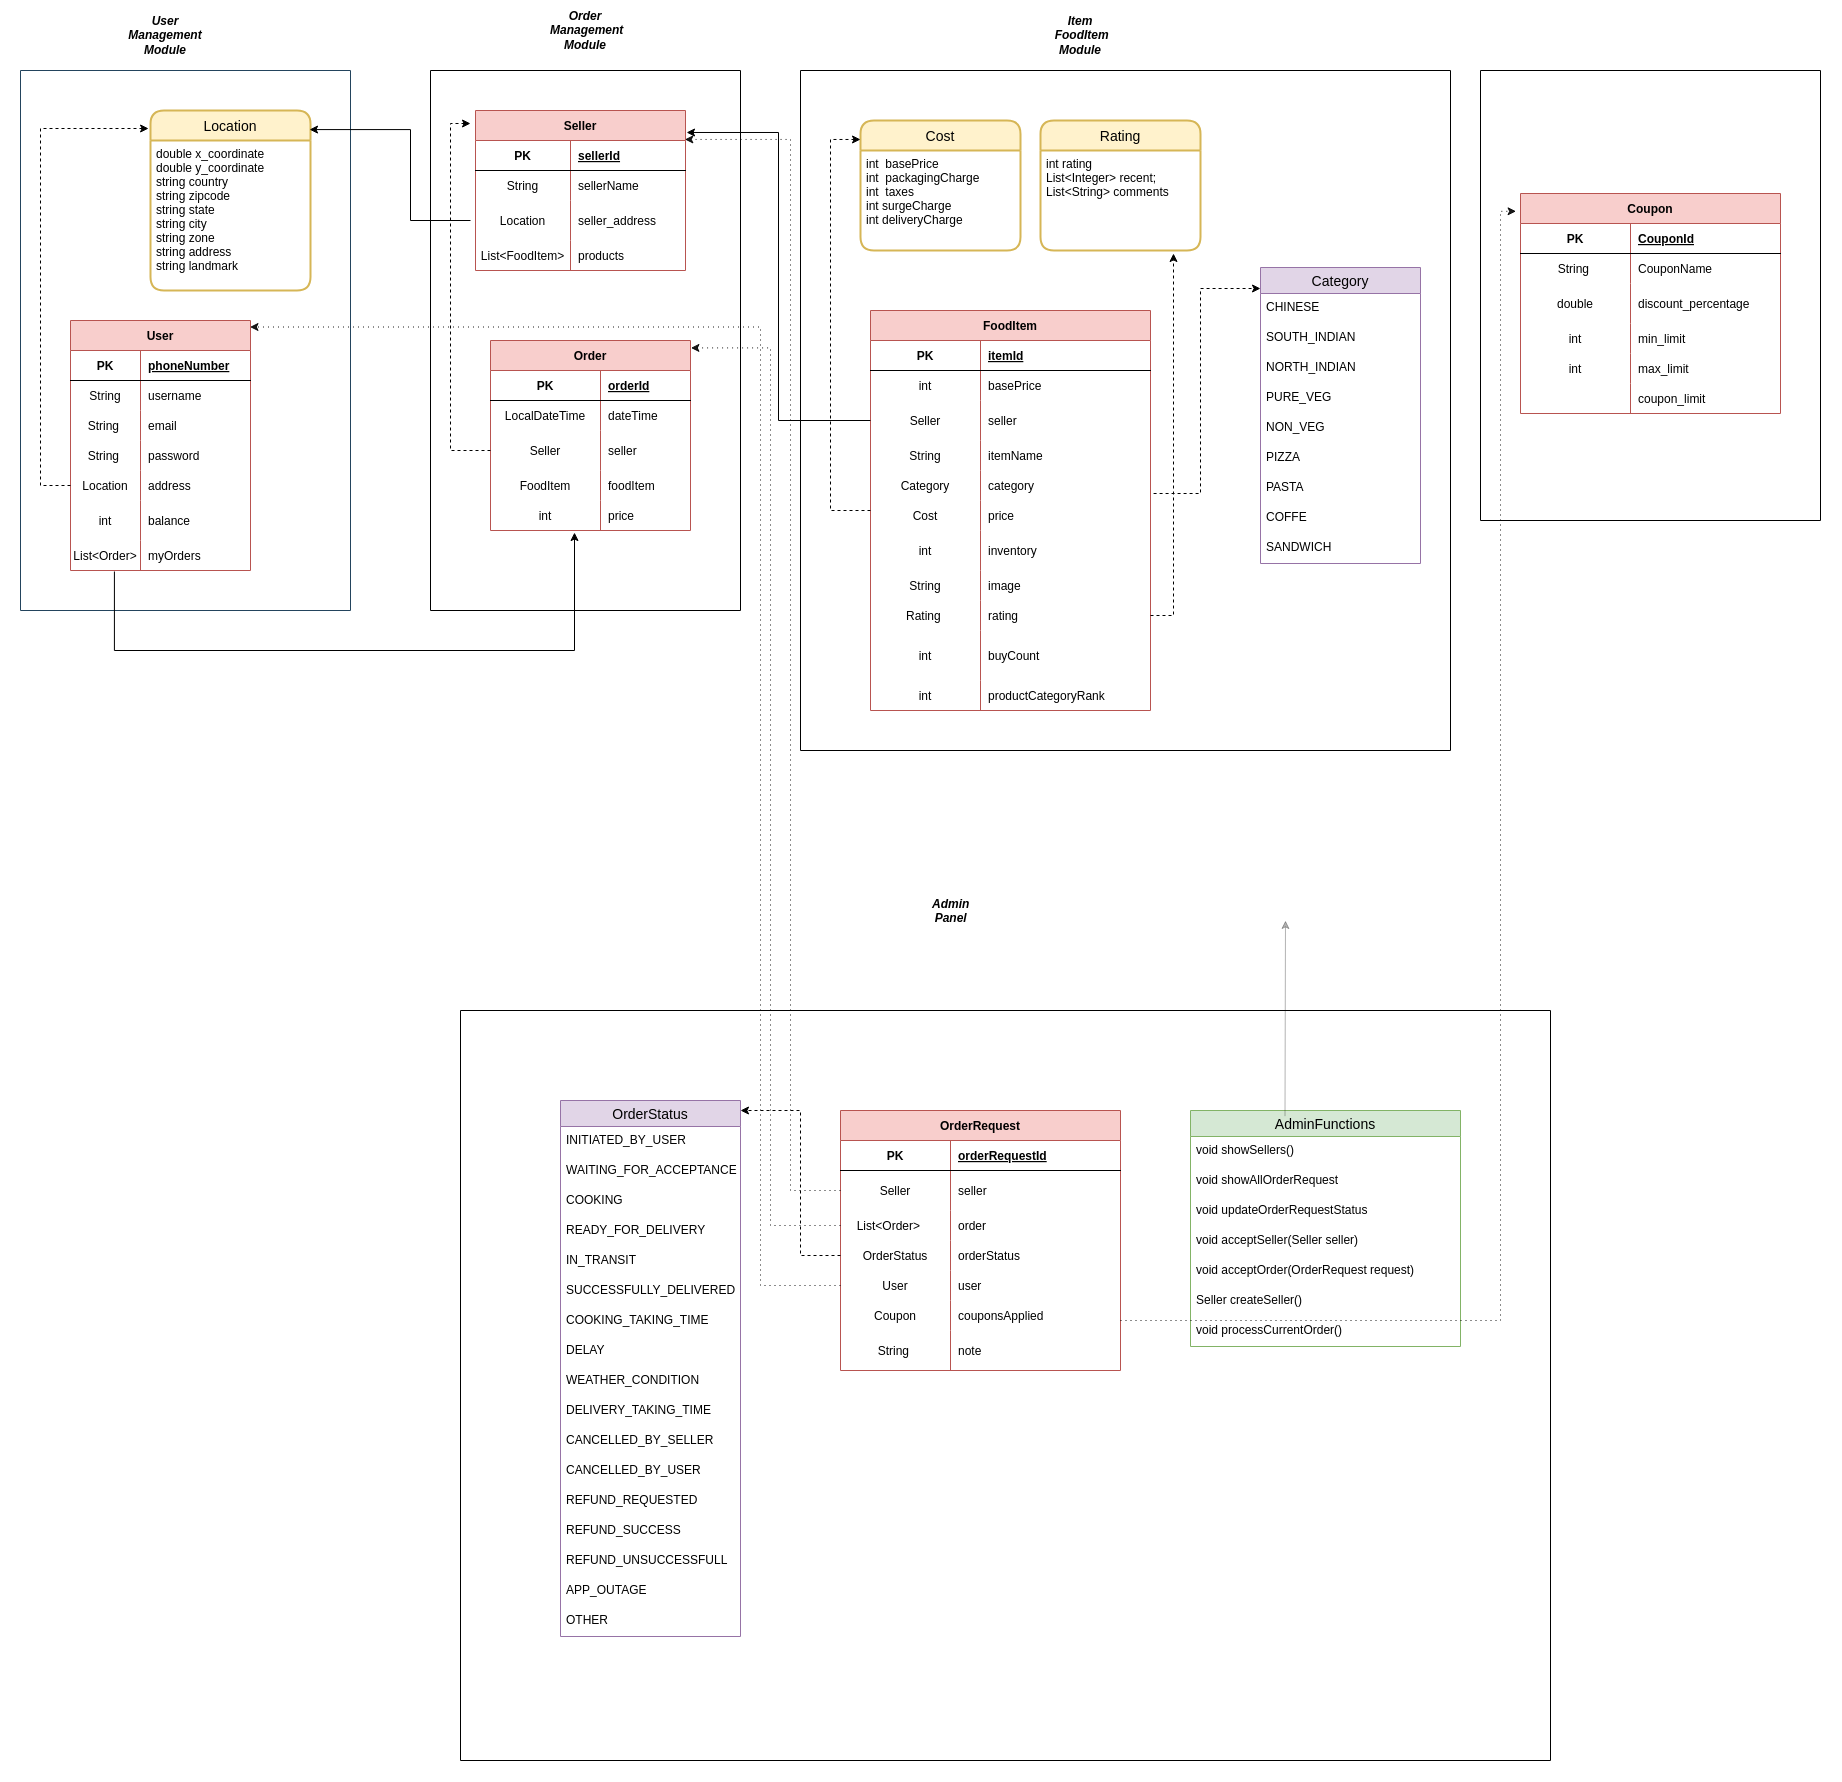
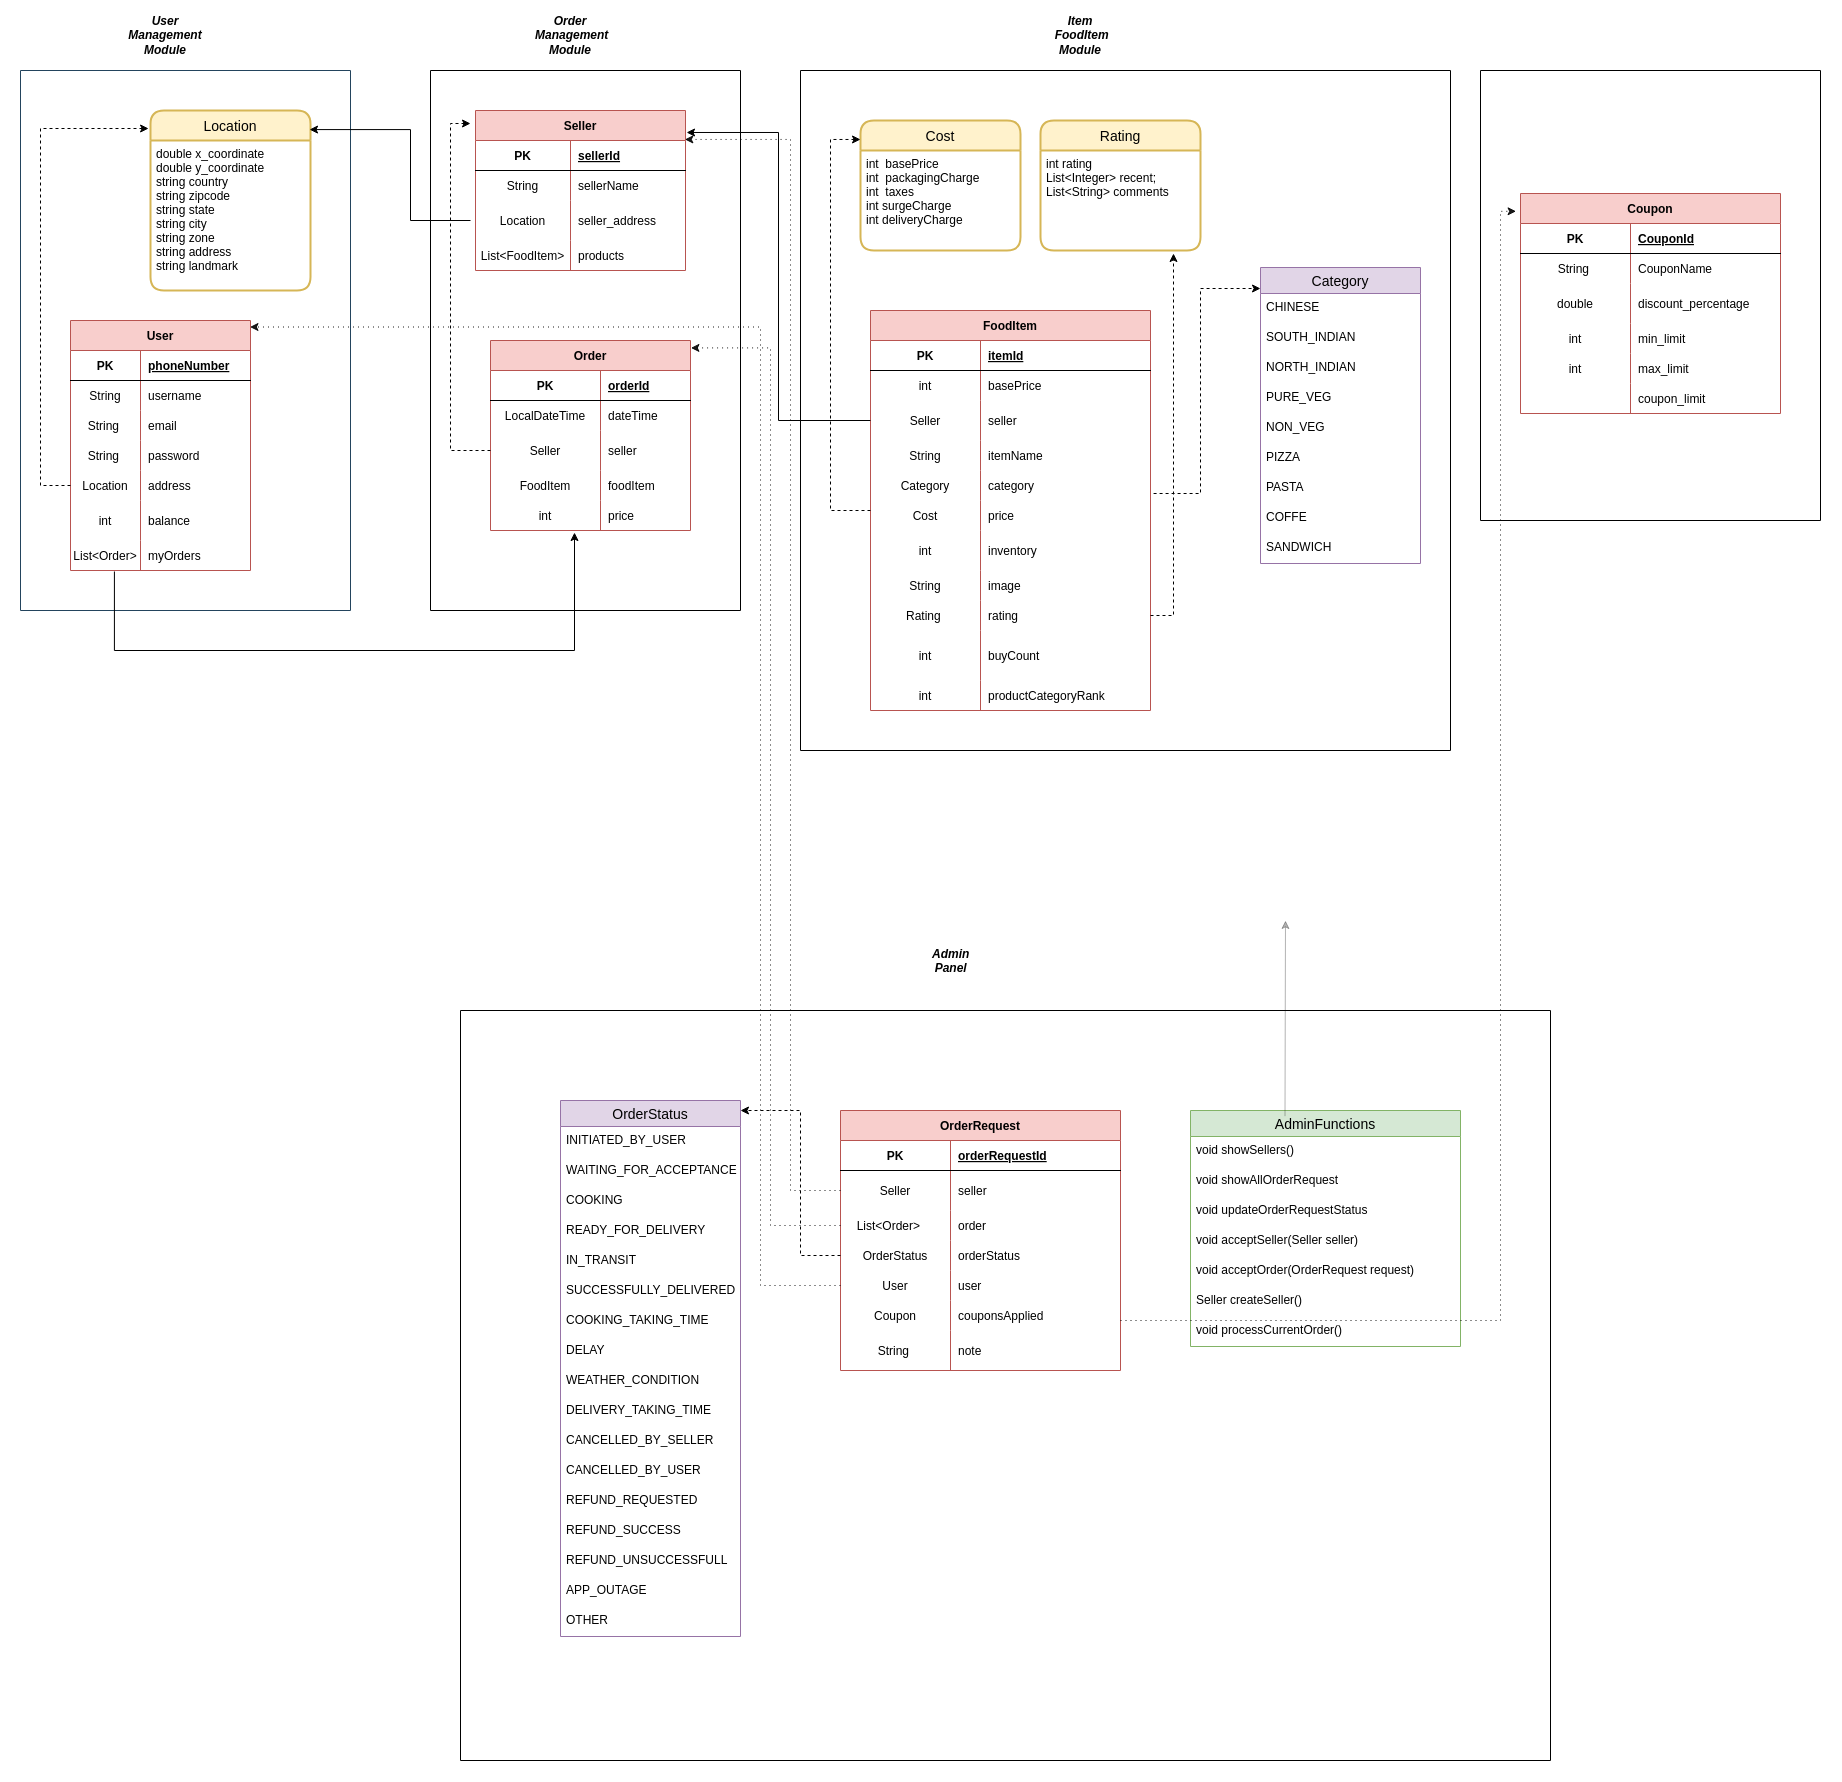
- <mxCell id="60" value="&lt;b&gt;&lt;i&gt;Order&lt;br&gt;&amp;nbsp;Management Module&lt;/i&gt;&lt;/b&gt;" style="text;html=1;strokeColor=none;fillColor=none;align=center;verticalAlign=middle;whiteSpace=wrap;rounded=0;" parent="1" vertex="1"><mxGeometry x="545" y="15" width="80" height="30" as="geometry" /></mxCell>
+ <mxCell id="60" value="&lt;b&gt;&lt;i&gt;Order&lt;br&gt;&amp;nbsp;Management Module&lt;/i&gt;&lt;/b&gt;" style="text;html=1;strokeColor=none;fillColor=none;align=center;verticalAlign=middle;whiteSpace=wrap;rounded=0;" parent="1" vertex="1"><mxGeometry x="530" y="20" width="80" height="30" as="geometry" /></mxCell>
- <mxCell id="186" value="&lt;div style=&quot;text-align: center;&quot;&gt;&lt;span style=&quot;background-color: initial;&quot;&gt;&lt;b&gt;&lt;i&gt;Admin&lt;/i&gt;&lt;/b&gt;&lt;/span&gt;&lt;/div&gt;&lt;div style=&quot;text-align: center;&quot;&gt;&lt;span style=&quot;background-color: initial;&quot;&gt;&lt;b&gt;&lt;i&gt;Panel&lt;/i&gt;&lt;/b&gt;&lt;/span&gt;&lt;/div&gt;" style="text;whiteSpace=wrap;html=1;" parent="1" vertex="1"><mxGeometry x="930" y="890" width="50" height="50" as="geometry" /></mxCell>
+ <mxCell id="186" value="&lt;div style=&quot;text-align: center;&quot;&gt;&lt;span style=&quot;background-color: initial;&quot;&gt;&lt;b&gt;&lt;i&gt;Admin&lt;/i&gt;&lt;/b&gt;&lt;/span&gt;&lt;/div&gt;&lt;div style=&quot;text-align: center;&quot;&gt;&lt;span style=&quot;background-color: initial;&quot;&gt;&lt;b&gt;&lt;i&gt;Panel&lt;/i&gt;&lt;/b&gt;&lt;/span&gt;&lt;/div&gt;" style="text;whiteSpace=wrap;html=1;" parent="1" vertex="1"><mxGeometry x="930" y="940" width="50" height="50" as="geometry" /></mxCell>
